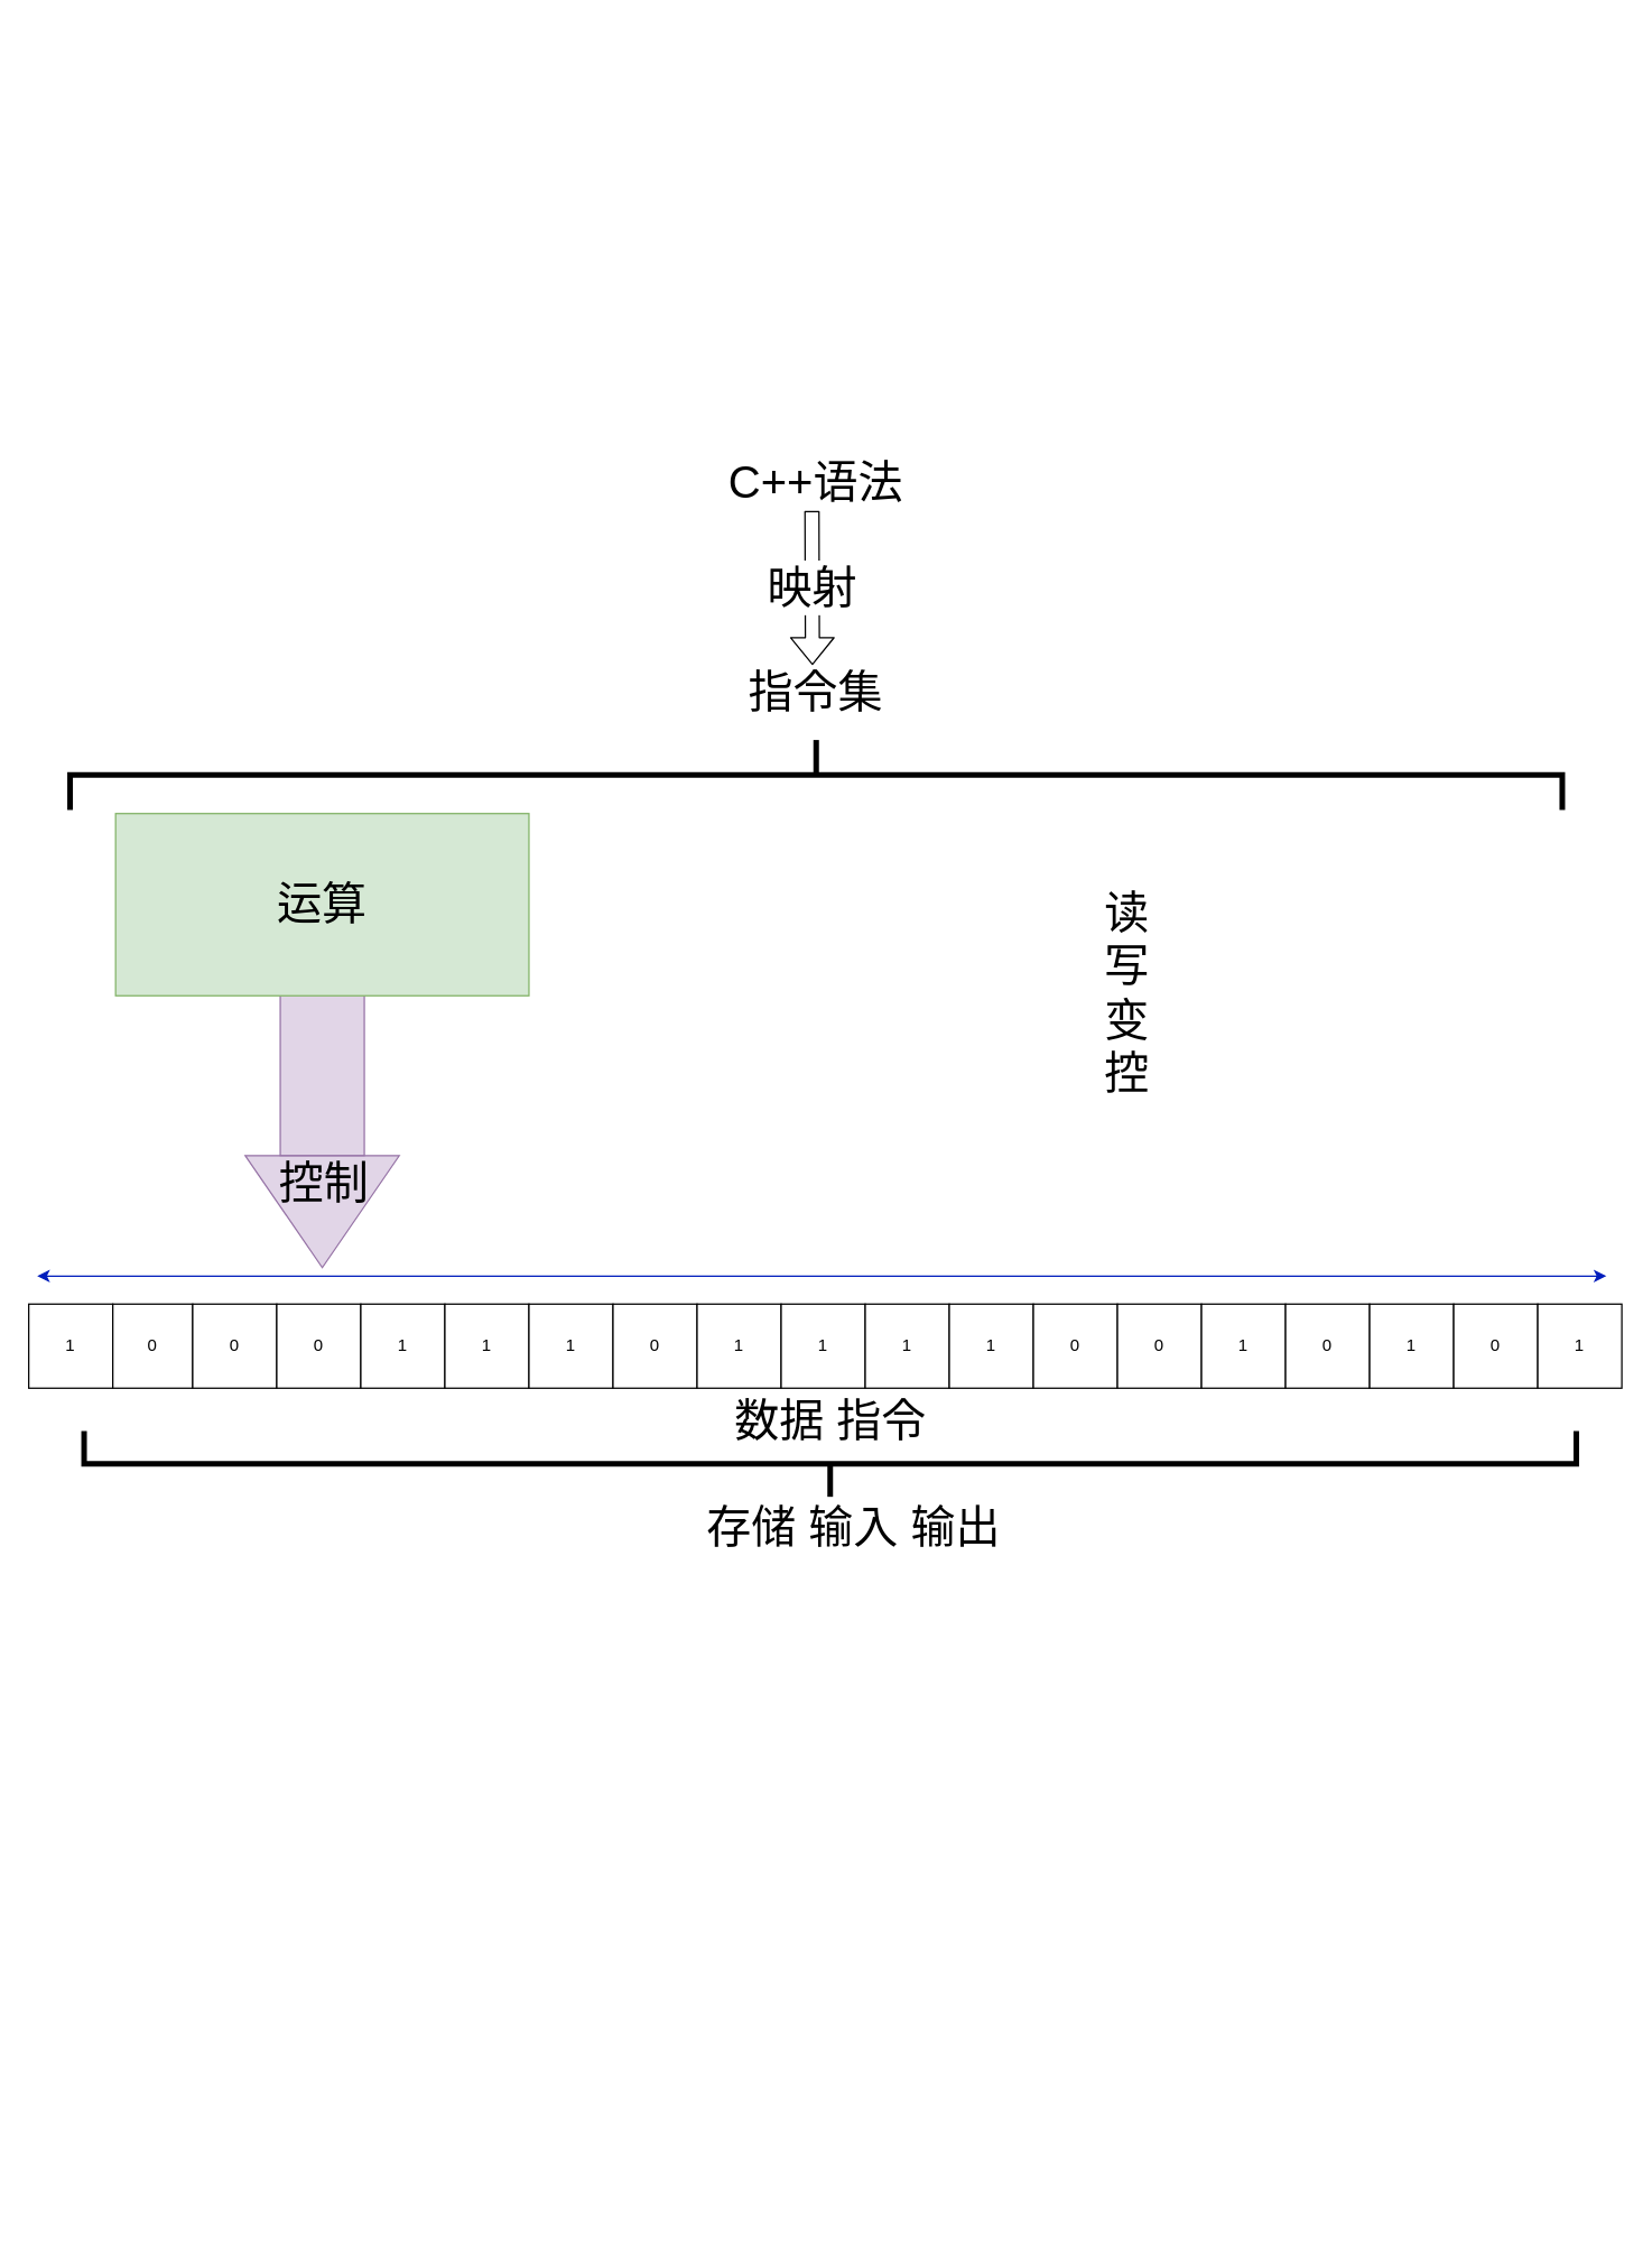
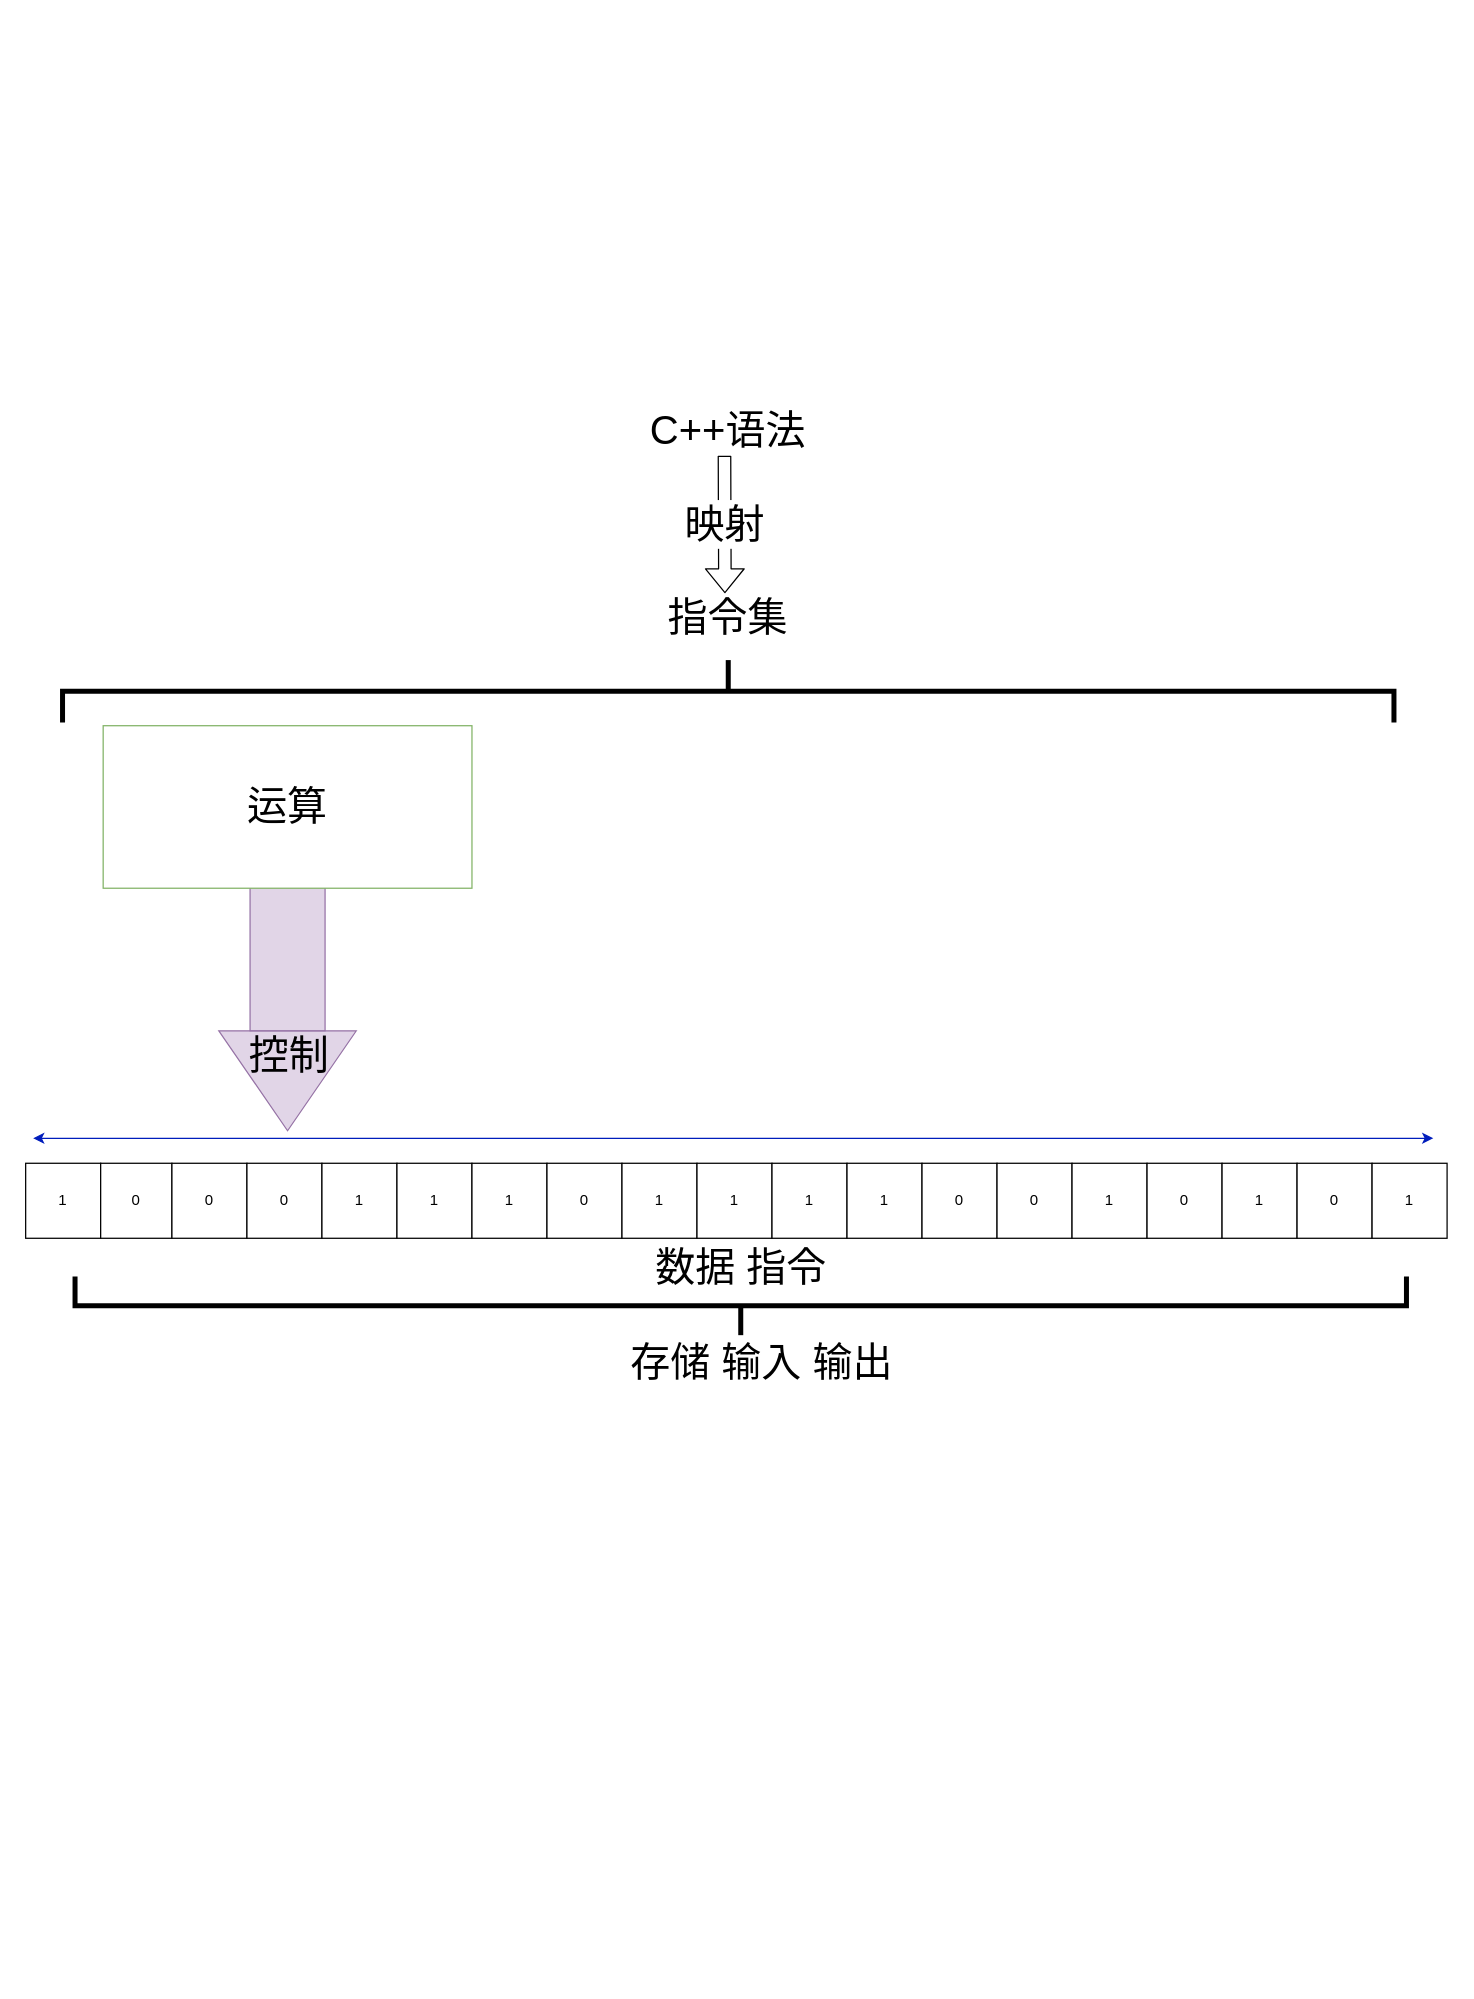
- <mxCell id="24" value="运算" style="rounded=0;whiteSpace=wrap;html=1;fontSize=32;fillColor=#d5e8d4;strokeColor=#82b366;" vertex="1" parent="1"><mxGeometry x="82" y="580" width="295" height="130" as="geometry" /></mxCell>
+ <mxCell id="24" value="运算" style="rounded=0;whiteSpace=wrap;html=1;fontSize=32;fillColor=#ffffff;strokeColor=#82b366;" vertex="1" parent="1"><mxGeometry x="82" y="580" width="295" height="130" as="geometry" /></mxCell>
- <mxCell id="27" value="读&lt;br&gt;写&lt;br&gt;变&lt;br&gt;控" style="text;html=1;strokeColor=none;fillColor=none;align=center;verticalAlign=middle;whiteSpace=wrap;rounded=0;labelBackgroundColor=none;fontSize=32;" vertex="1" parent="1"><mxGeometry x="784" y="583" width="40" height="250" as="geometry" /></mxCell>
